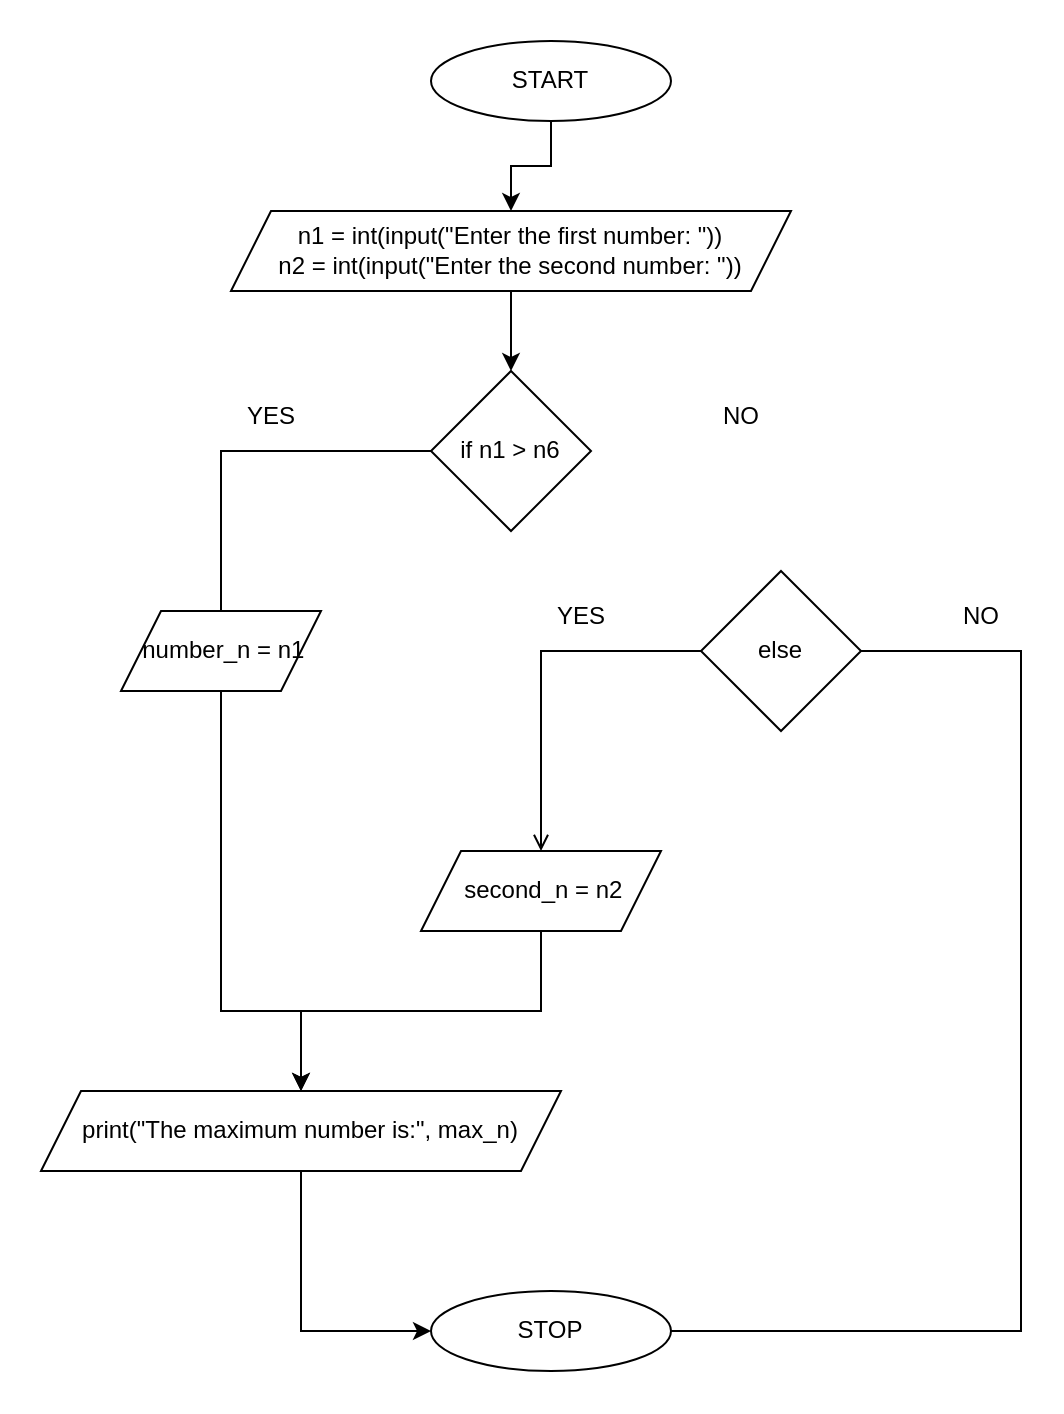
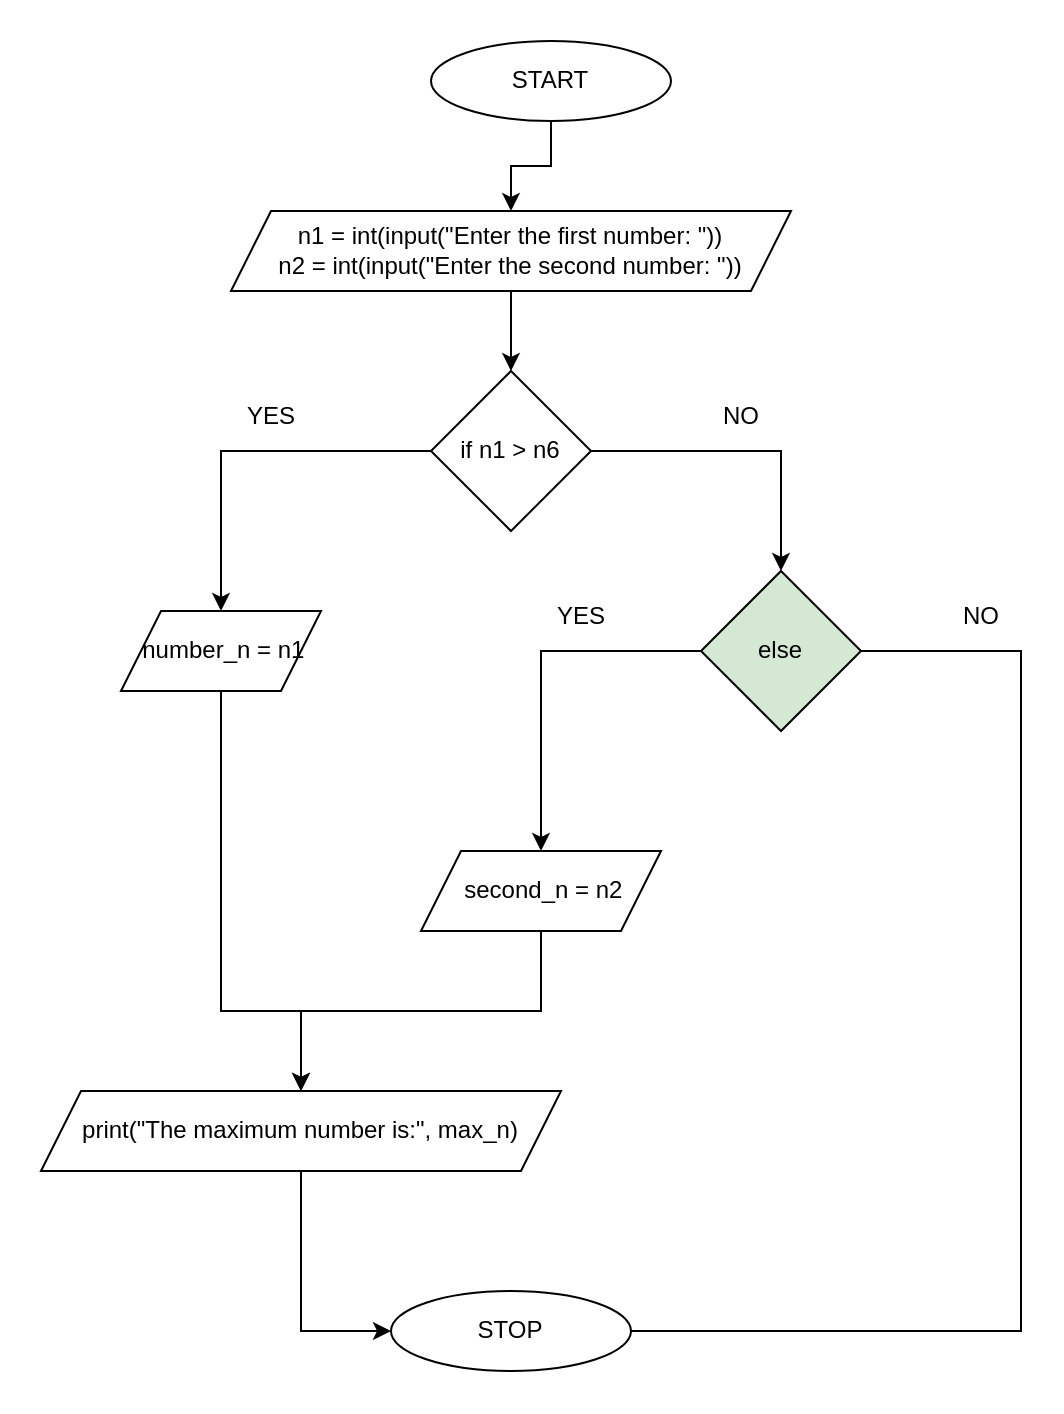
+ <mxCell id="5" style="edgeStyle=orthogonalEdgeStyle;rounded=0;orthogonalLoop=1;jettySize=auto;html=1;exitX=1;exitY=0.5;exitDx=0;exitDy=0;entryX=0.5;entryY=0;entryDx=0;entryDy=0;" edge="1" parent="1" source="6" target="11"><mxGeometry relative="1" as="geometry" /></mxCell>
- <mxCell id="4" style="edgeStyle=orthogonalEdgeStyle;rounded=0;orthogonalLoop=1;jettySize=auto;html=1;exitX=0;exitY=0.5;exitDx=0;exitDy=0;endArrow=none;" edge="1" parent="1" source="6" target="13"><mxGeometry relative="1" as="geometry" /></mxCell>
+ <mxCell id="4" style="edgeStyle=orthogonalEdgeStyle;rounded=0;orthogonalLoop=1;jettySize=auto;html=1;exitX=0;exitY=0.5;exitDx=0;exitDy=0;" edge="1" parent="1" source="6" target="13"><mxGeometry relative="1" as="geometry" /></mxCell>
- <mxCell id="11" value="&lt;div&gt;else&lt;/div&gt;" style="rhombus;whiteSpace=wrap;html=1;" vertex="1" parent="1"><mxGeometry x="350" y="285" width="80" height="80" as="geometry" /></mxCell>
+ <mxCell id="11" value="&lt;div&gt;else&lt;/div&gt;" style="rhombus;whiteSpace=wrap;html=1;fillColor=#d5e8d4;" vertex="1" parent="1"><mxGeometry x="350" y="285" width="80" height="80" as="geometry" /></mxCell>
- <mxCell id="9" style="edgeStyle=orthogonalEdgeStyle;rounded=0;orthogonalLoop=1;jettySize=auto;html=1;exitX=0;exitY=0.5;exitDx=0;exitDy=0;endArrow=open;" edge="1" parent="1" source="11" target="15"><mxGeometry relative="1" as="geometry" /></mxCell>
+ <mxCell id="9" style="edgeStyle=orthogonalEdgeStyle;rounded=0;orthogonalLoop=1;jettySize=auto;html=1;exitX=0;exitY=0.5;exitDx=0;exitDy=0;" edge="1" parent="1" source="11" target="15"><mxGeometry relative="1" as="geometry" /></mxCell>
- <mxCell id="16" value="STOP" style="ellipse;whiteSpace=wrap;html=1;" vertex="1" parent="1"><mxGeometry x="215" y="645" width="120" height="40" as="geometry" /></mxCell>
+ <mxCell id="16" value="STOP" style="ellipse;whiteSpace=wrap;html=1;" vertex="1" parent="1"><mxGeometry x="195" y="645" width="120" height="40" as="geometry" /></mxCell>
